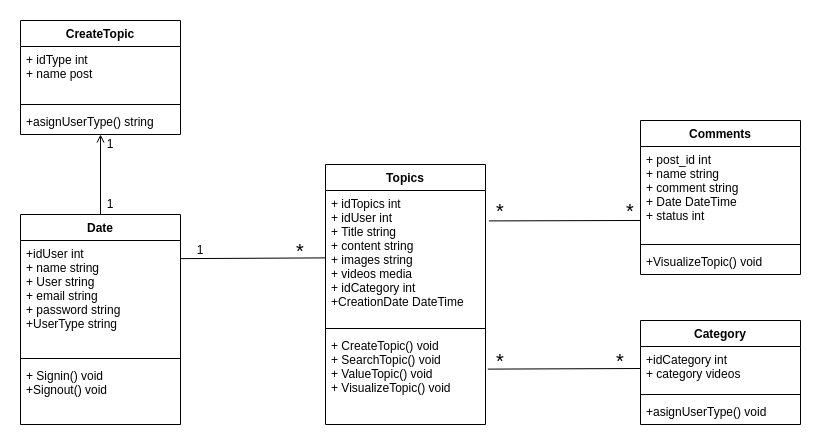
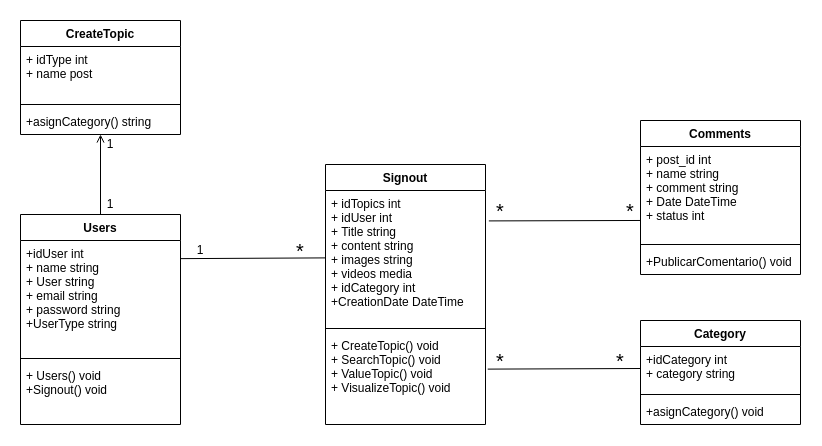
- <mxCell id="9" value="+asignUserType() string" style="text;strokeColor=none;fillColor=none;align=left;verticalAlign=top;spacingLeft=4;spacingRight=4;overflow=hidden;rotatable=0;points=[[0,0.5],[1,0.5]];portConstraint=eastwest;" parent="6" vertex="1"><mxGeometry y="88" width="160" height="26" as="geometry" /></mxCell>
+ <mxCell id="9" value="+asignCategory() string" style="text;strokeColor=none;fillColor=none;align=left;verticalAlign=top;spacingLeft=4;spacingRight=4;overflow=hidden;rotatable=0;points=[[0,0.5],[1,0.5]];portConstraint=eastwest;" parent="6" vertex="1"><mxGeometry y="88" width="160" height="26" as="geometry" /></mxCell>
- <mxCell id="10" value="Topics" style="swimlane;fontStyle=1;align=center;verticalAlign=top;childLayout=stackLayout;horizontal=1;startSize=26;horizontalStack=0;resizeParent=1;resizeParentMax=0;resizeLast=0;collapsible=1;marginBottom=0;" parent="1" vertex="1"><mxGeometry x="325" y="164" width="160" height="260" as="geometry" /></mxCell>
+ <mxCell id="10" value="Signout" style="swimlane;fontStyle=1;align=center;verticalAlign=top;childLayout=stackLayout;horizontal=1;startSize=26;horizontalStack=0;resizeParent=1;resizeParentMax=0;resizeLast=0;collapsible=1;marginBottom=0;" parent="1" vertex="1"><mxGeometry x="325" y="164" width="160" height="260" as="geometry" /></mxCell>
- <mxCell id="2" value="Date" style="swimlane;fontStyle=1;align=center;verticalAlign=top;childLayout=stackLayout;horizontal=1;startSize=26;horizontalStack=0;resizeParent=1;resizeParentMax=0;resizeLast=0;collapsible=1;marginBottom=0;" parent="1" vertex="1"><mxGeometry x="20" y="214" width="160" height="210" as="geometry" /></mxCell>
+ <mxCell id="2" value="Users" style="swimlane;fontStyle=1;align=center;verticalAlign=top;childLayout=stackLayout;horizontal=1;startSize=26;horizontalStack=0;resizeParent=1;resizeParentMax=0;resizeLast=0;collapsible=1;marginBottom=0;" parent="1" vertex="1"><mxGeometry x="20" y="214" width="160" height="210" as="geometry" /></mxCell>
- <mxCell id="17" value="+VisualizeTopic() void" style="text;strokeColor=none;fillColor=none;align=left;verticalAlign=top;spacingLeft=4;spacingRight=4;overflow=hidden;rotatable=0;points=[[0,0.5],[1,0.5]];portConstraint=eastwest;" parent="14" vertex="1"><mxGeometry y="128" width="160" height="26" as="geometry" /></mxCell>
+ <mxCell id="17" value="+PublicarComentario() void" style="text;strokeColor=none;fillColor=none;align=left;verticalAlign=top;spacingLeft=4;spacingRight=4;overflow=hidden;rotatable=0;points=[[0,0.5],[1,0.5]];portConstraint=eastwest;" parent="14" vertex="1"><mxGeometry y="128" width="160" height="26" as="geometry" /></mxCell>
- <mxCell id="19" value="+idCategory int&#10;+ category videos" style="text;strokeColor=none;fillColor=none;align=left;verticalAlign=top;spacingLeft=4;spacingRight=4;overflow=hidden;rotatable=0;points=[[0,0.5],[1,0.5]];portConstraint=eastwest;" parent="18" vertex="1"><mxGeometry y="26" width="160" height="44" as="geometry" /></mxCell>
+ <mxCell id="19" value="+idCategory int&#10;+ category string" style="text;strokeColor=none;fillColor=none;align=left;verticalAlign=top;spacingLeft=4;spacingRight=4;overflow=hidden;rotatable=0;points=[[0,0.5],[1,0.5]];portConstraint=eastwest;" parent="18" vertex="1"><mxGeometry y="26" width="160" height="44" as="geometry" /></mxCell>
- <mxCell id="5" value="+ Signin() void&#10;+Signout() void" style="text;strokeColor=none;fillColor=none;align=left;verticalAlign=top;spacingLeft=4;spacingRight=4;overflow=hidden;rotatable=0;points=[[0,0.5],[1,0.5]];portConstraint=eastwest;" parent="2" vertex="1"><mxGeometry y="148" width="160" height="62" as="geometry" /></mxCell>
+ <mxCell id="5" value="+ Users() void&#10;+Signout() void" style="text;strokeColor=none;fillColor=none;align=left;verticalAlign=top;spacingLeft=4;spacingRight=4;overflow=hidden;rotatable=0;points=[[0,0.5],[1,0.5]];portConstraint=eastwest;" parent="2" vertex="1"><mxGeometry y="148" width="160" height="62" as="geometry" /></mxCell>
- <mxCell id="21" value="+asignUserType() void" style="text;strokeColor=none;fillColor=none;align=left;verticalAlign=top;spacingLeft=4;spacingRight=4;overflow=hidden;rotatable=0;points=[[0,0.5],[1,0.5]];portConstraint=eastwest;" parent="18" vertex="1"><mxGeometry y="78" width="160" height="26" as="geometry" /></mxCell>
+ <mxCell id="21" value="+asignCategory() void" style="text;strokeColor=none;fillColor=none;align=left;verticalAlign=top;spacingLeft=4;spacingRight=4;overflow=hidden;rotatable=0;points=[[0,0.5],[1,0.5]];portConstraint=eastwest;" parent="18" vertex="1"><mxGeometry y="78" width="160" height="26" as="geometry" /></mxCell>
